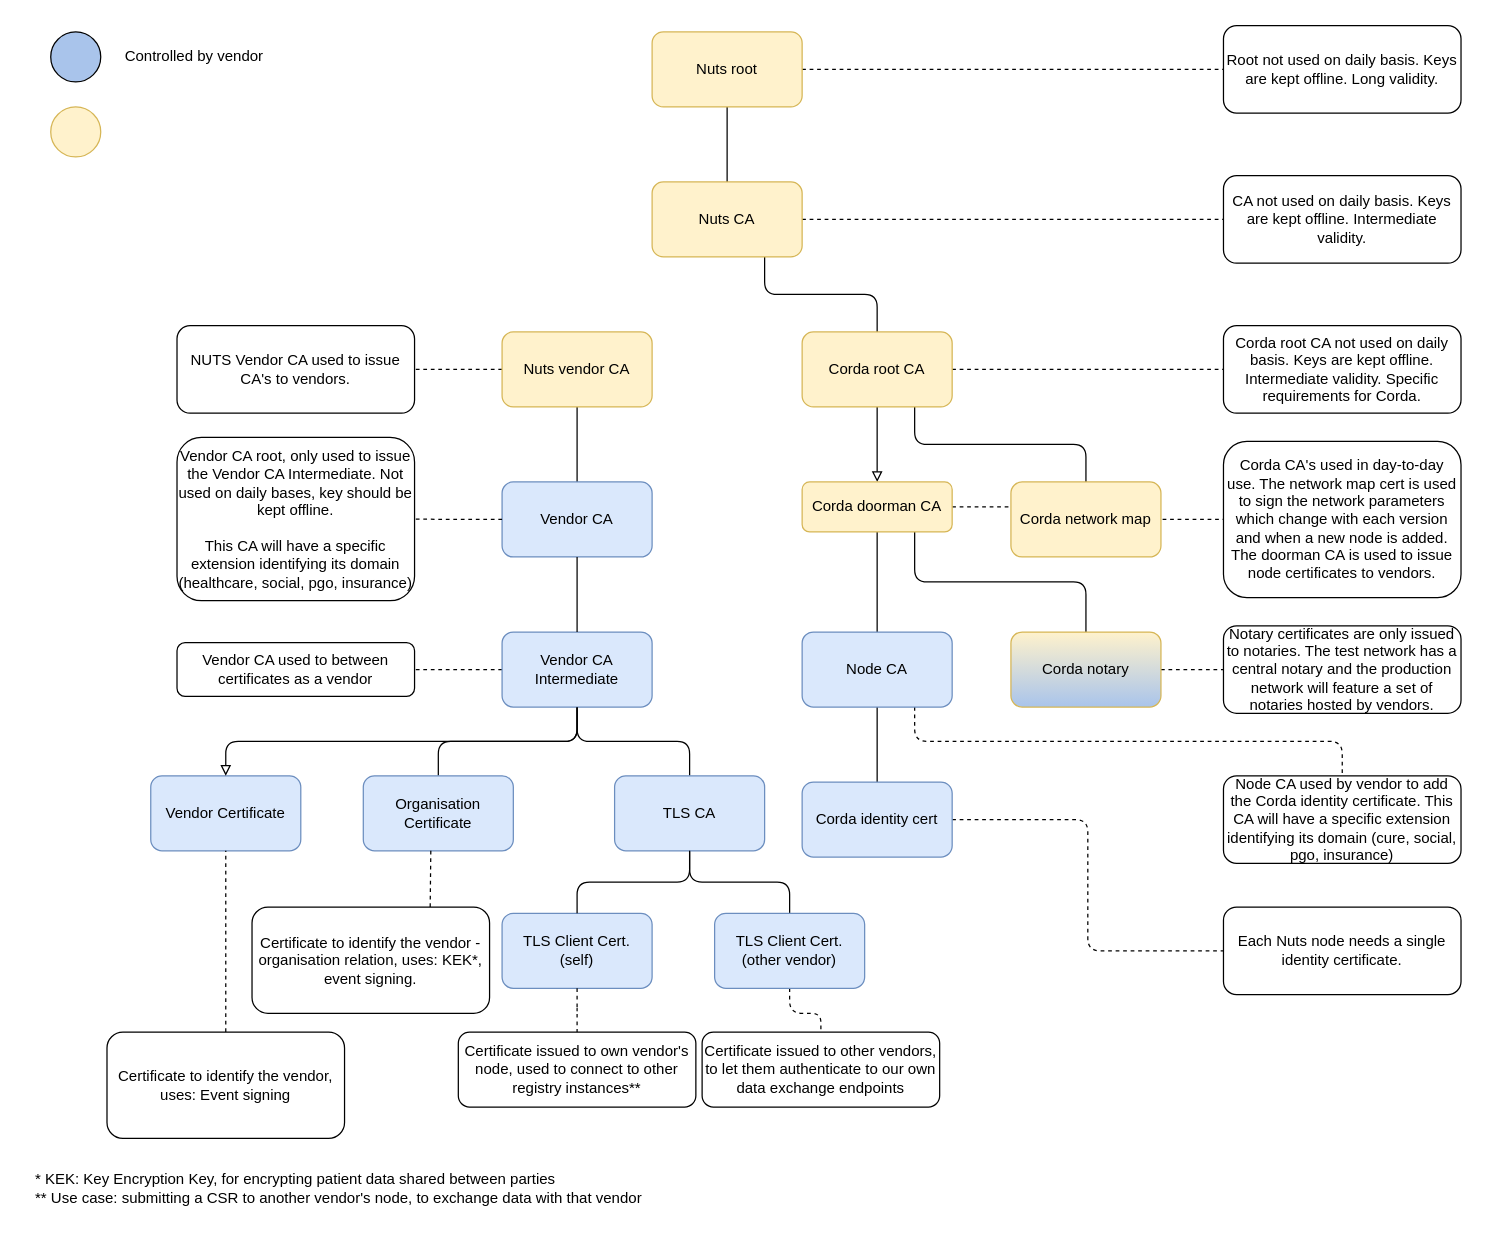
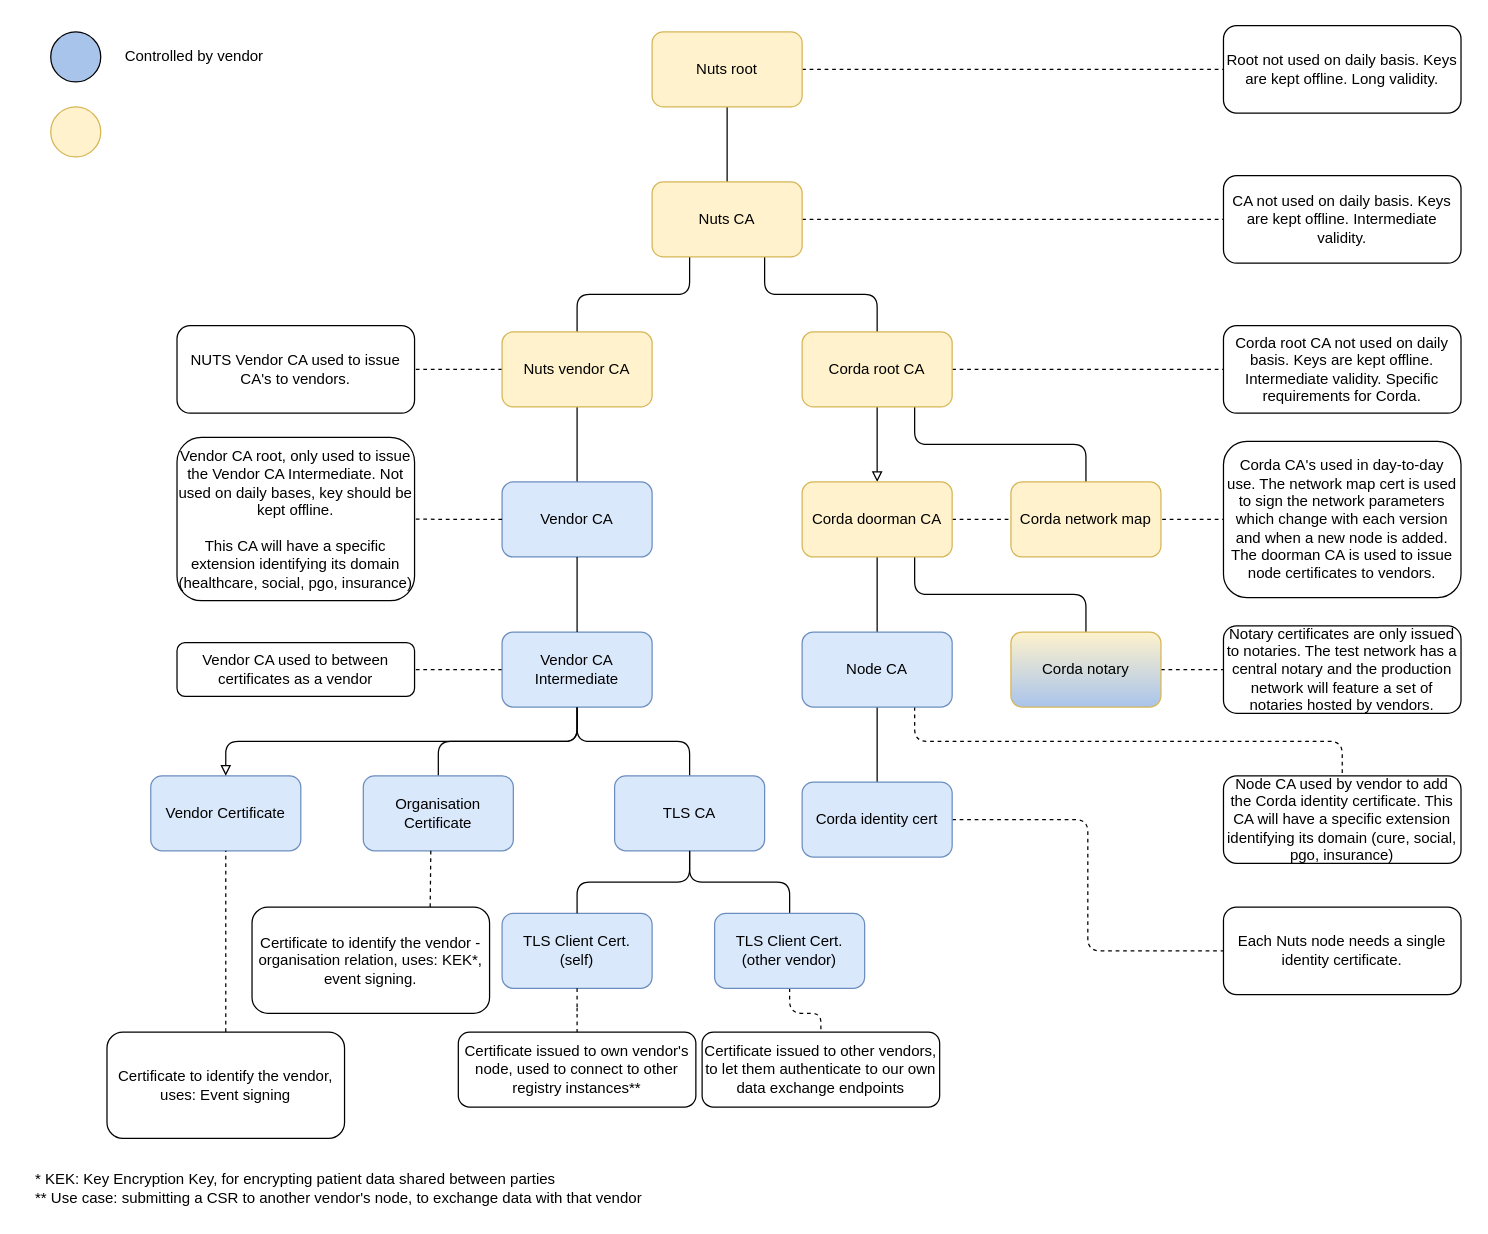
+ <mxCell id="5" style="edgeStyle=orthogonalEdgeStyle;rounded=1;orthogonalLoop=1;jettySize=auto;html=1;exitX=0.25;exitY=1;exitDx=0;exitDy=0;endArrow=none;endFill=0;fontColor=#000000;" parent="1" source="8" target="11" edge="1"><mxGeometry relative="1" as="geometry" /></mxCell>
- <mxCell id="19" value="Corda doorman CA" style="rounded=1;whiteSpace=wrap;html=1;fillColor=#fff2cc;strokeColor=#d6b656;fontColor=#000000;" parent="1" vertex="1"><mxGeometry x="641" y="385" width="120" height="40" as="geometry" /></mxCell>
+ <mxCell id="19" value="Corda doorman CA" style="rounded=1;whiteSpace=wrap;html=1;fillColor=#fff2cc;strokeColor=#d6b656;fontColor=#000000;" parent="1" vertex="1"><mxGeometry x="641" y="385" width="120" height="60" as="geometry" /></mxCell>
